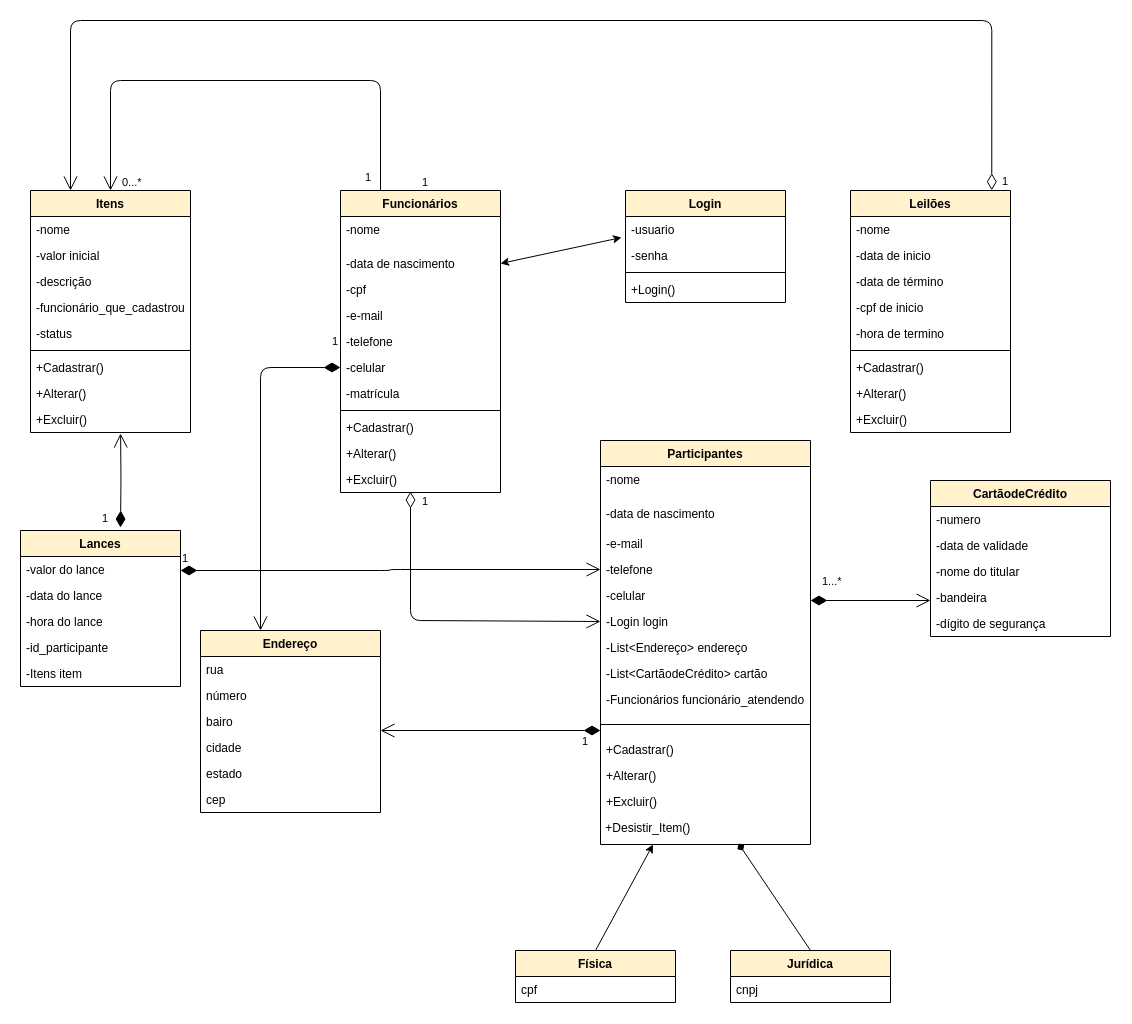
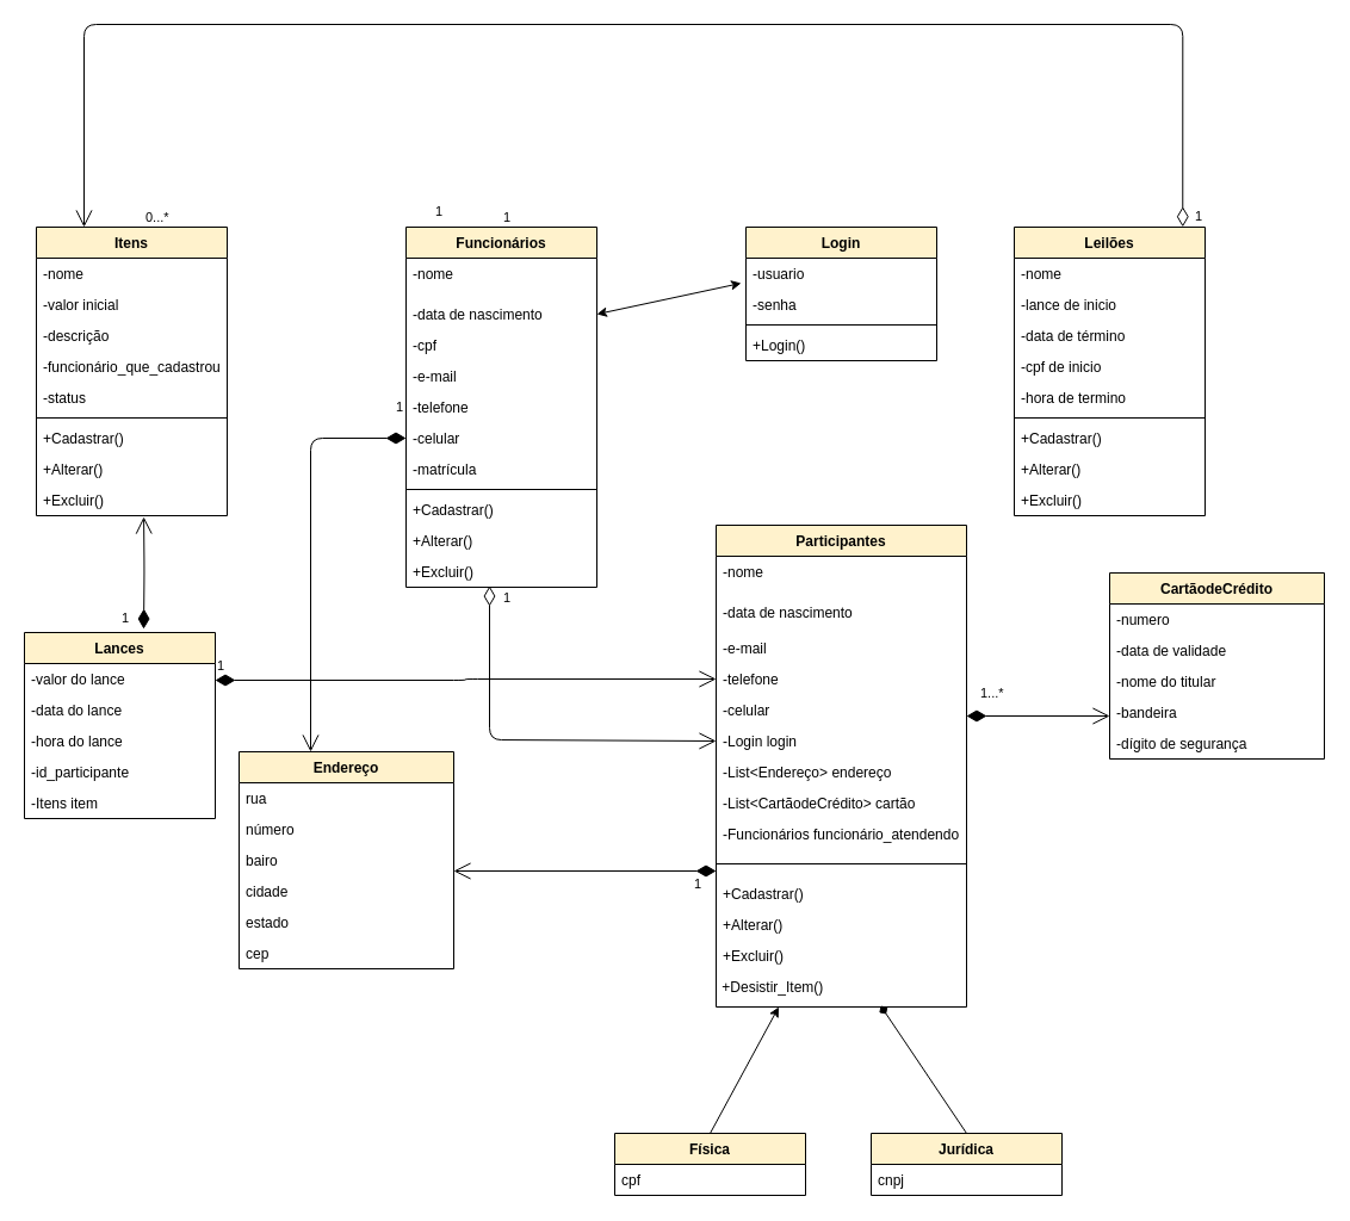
- <mxCell id="84" value="" style="endArrow=open;endFill=1;endSize=12;html=1;entryX=0.5;entryY=0;entryDx=0;entryDy=0;exitX=0.25;exitY=0;exitDx=0;exitDy=0;" parent="1" source="17" target="36" edge="1"><mxGeometry width="160" relative="1" as="geometry"><mxPoint x="280" y="110" as="sourcePoint" /><mxPoint x="120" y="110" as="targetPoint" /><Array as="points"><mxPoint x="380" y="80" /><mxPoint x="110" y="80" /></Array></mxGeometry></mxCell>
- <mxCell id="72" value="-data de inicio" style="text;strokeColor=none;fillColor=none;align=left;verticalAlign=top;spacingLeft=4;spacingRight=4;overflow=hidden;rotatable=0;points=[[0,0.5],[1,0.5]];portConstraint=eastwest;" parent="70" vertex="1"><mxGeometry y="52" width="160" height="26" as="geometry" /></mxCell>
+ <mxCell id="72" value="-lance de inicio" style="text;strokeColor=none;fillColor=none;align=left;verticalAlign=top;spacingLeft=4;spacingRight=4;overflow=hidden;rotatable=0;points=[[0,0.5],[1,0.5]];portConstraint=eastwest;" parent="70" vertex="1"><mxGeometry y="52" width="160" height="26" as="geometry" /></mxCell>
